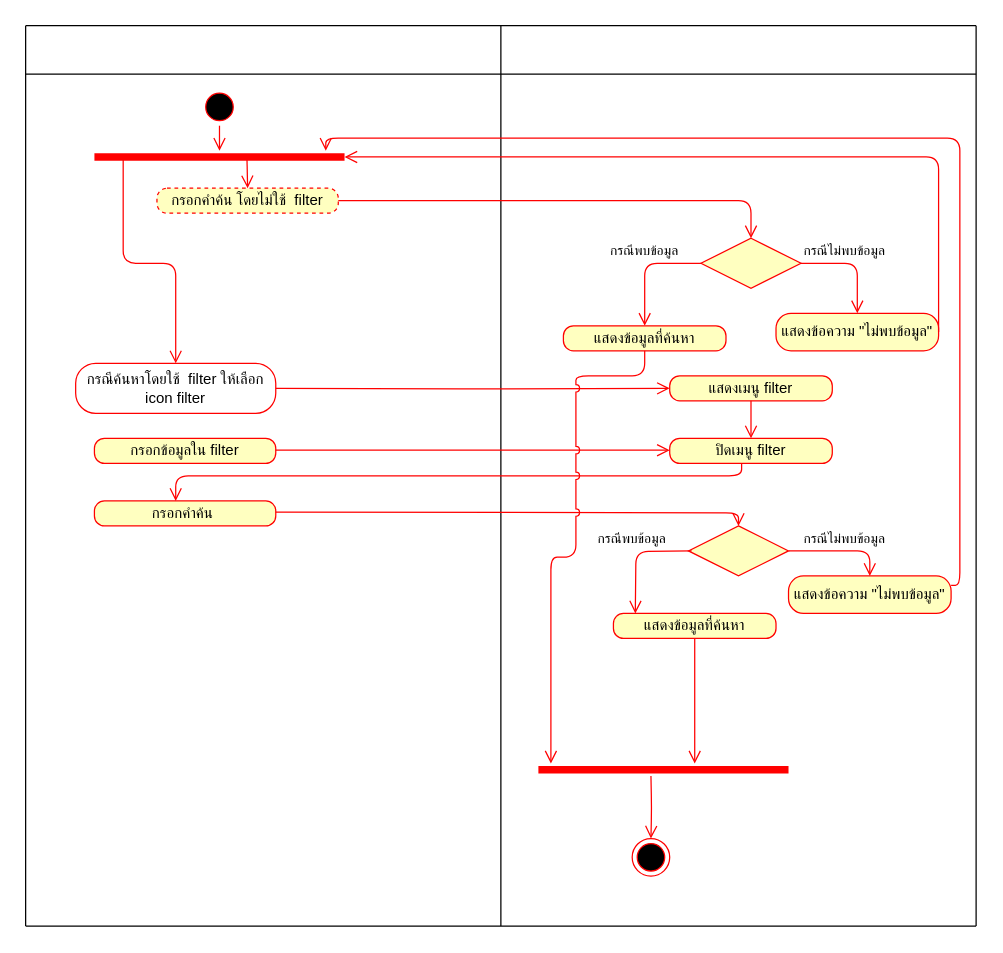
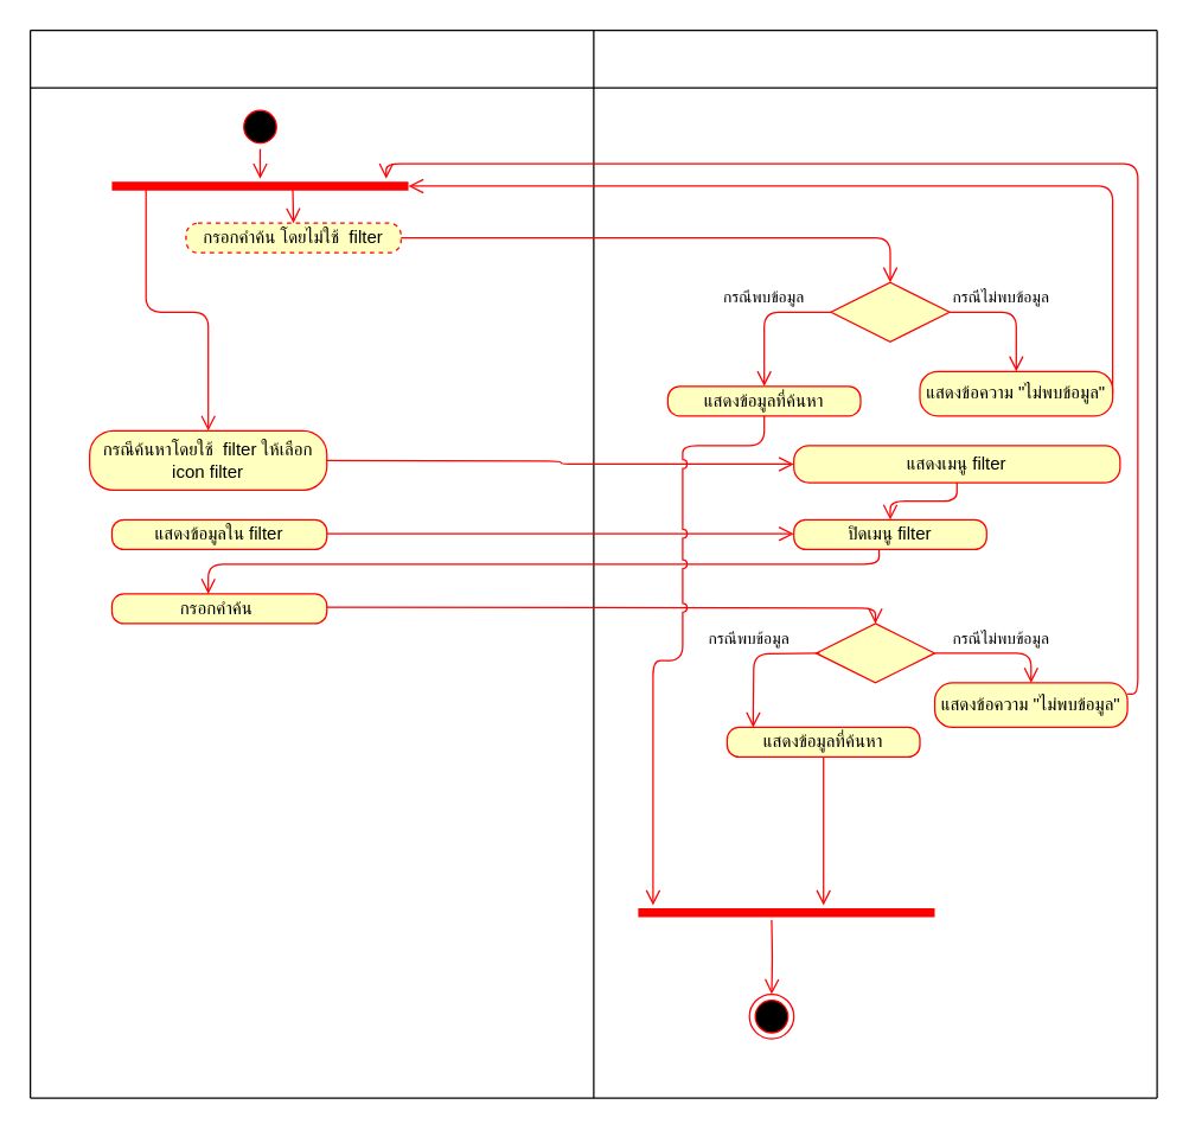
- <mxCell id="25" value="กรณีค้นหาโดยใช้&amp;nbsp; filter ให้เลือก icon filter" style="rounded=1;whiteSpace=wrap;html=1;arcSize=40;fontColor=#000000;fillColor=#ffffff;strokeColor=#ff0000;" parent="1" vertex="1"><mxGeometry x="60" y="290" width="160" height="40" as="geometry" /></mxCell>
+ <mxCell id="25" value="กรณีค้นหาโดยใช้&amp;nbsp; filter ให้เลือก icon filter" style="rounded=1;whiteSpace=wrap;html=1;arcSize=40;fontColor=#000000;fillColor=#ffffc0;strokeColor=#ff0000;" parent="1" vertex="1"><mxGeometry x="60" y="290" width="160" height="40" as="geometry" /></mxCell>
- <mxCell id="27" value="แสดงเมนู filter" style="rounded=1;whiteSpace=wrap;html=1;arcSize=40;fontColor=#000000;fillColor=#ffffc0;strokeColor=#ff0000;" parent="1" vertex="1"><mxGeometry x="535" y="300" width="130" height="20" as="geometry" /></mxCell>
+ <mxCell id="27" value="แสดงเมนู filter" style="rounded=1;whiteSpace=wrap;html=1;arcSize=40;fontColor=#000000;fillColor=#ffffc0;strokeColor=#ff0000;" parent="1" vertex="1"><mxGeometry x="535" y="300" width="220" height="25" as="geometry" /></mxCell>
- <mxCell id="28" value="กรอกข้อมูลใน filter" style="rounded=1;whiteSpace=wrap;html=1;arcSize=40;fontColor=#000000;fillColor=#ffffc0;strokeColor=#ff0000;" parent="1" vertex="1"><mxGeometry x="75" y="350" width="145" height="20" as="geometry" /></mxCell>
+ <mxCell id="28" value="แสดงข้อมูลใน filter" style="rounded=1;whiteSpace=wrap;html=1;arcSize=40;fontColor=#000000;fillColor=#ffffc0;strokeColor=#ff0000;" parent="1" vertex="1"><mxGeometry x="75" y="350" width="145" height="20" as="geometry" /></mxCell>
